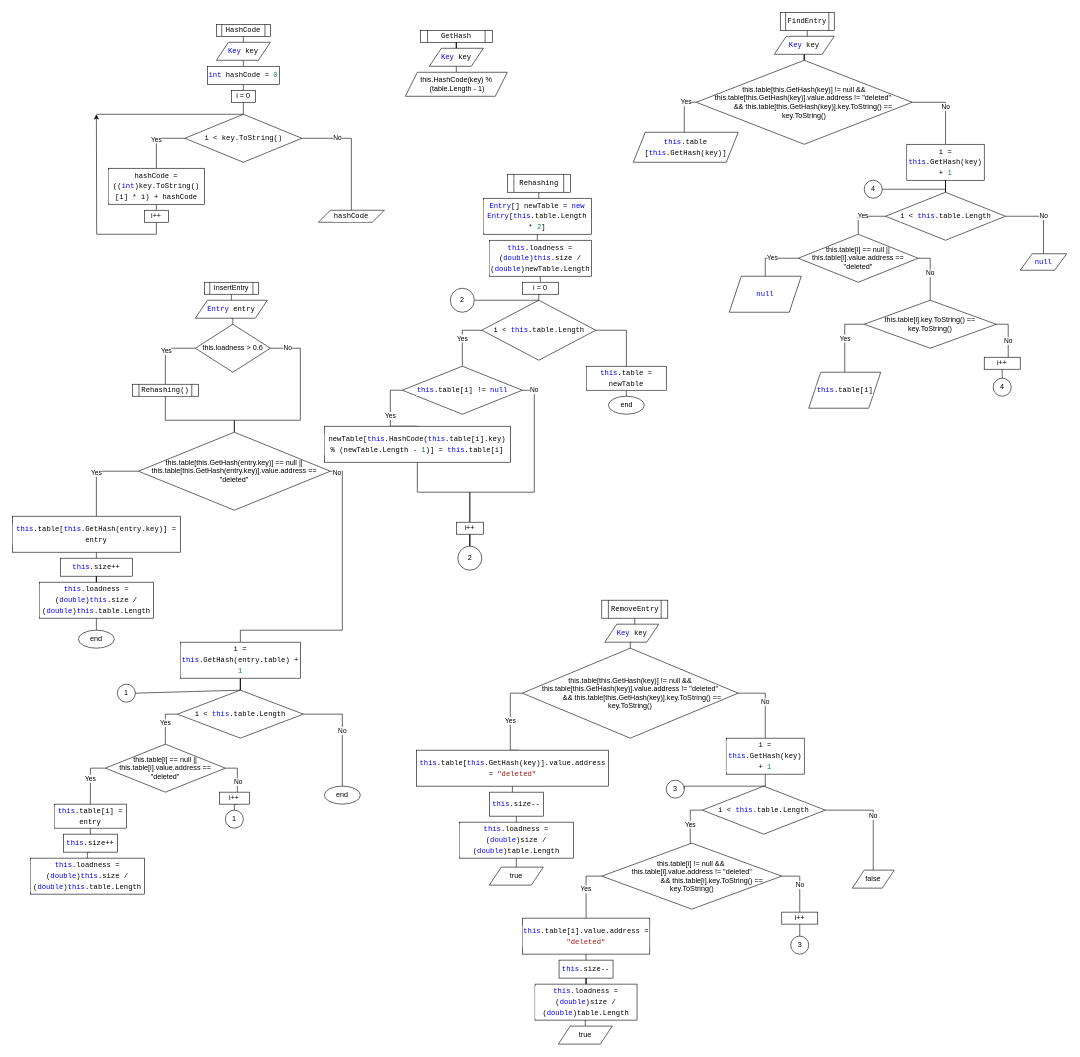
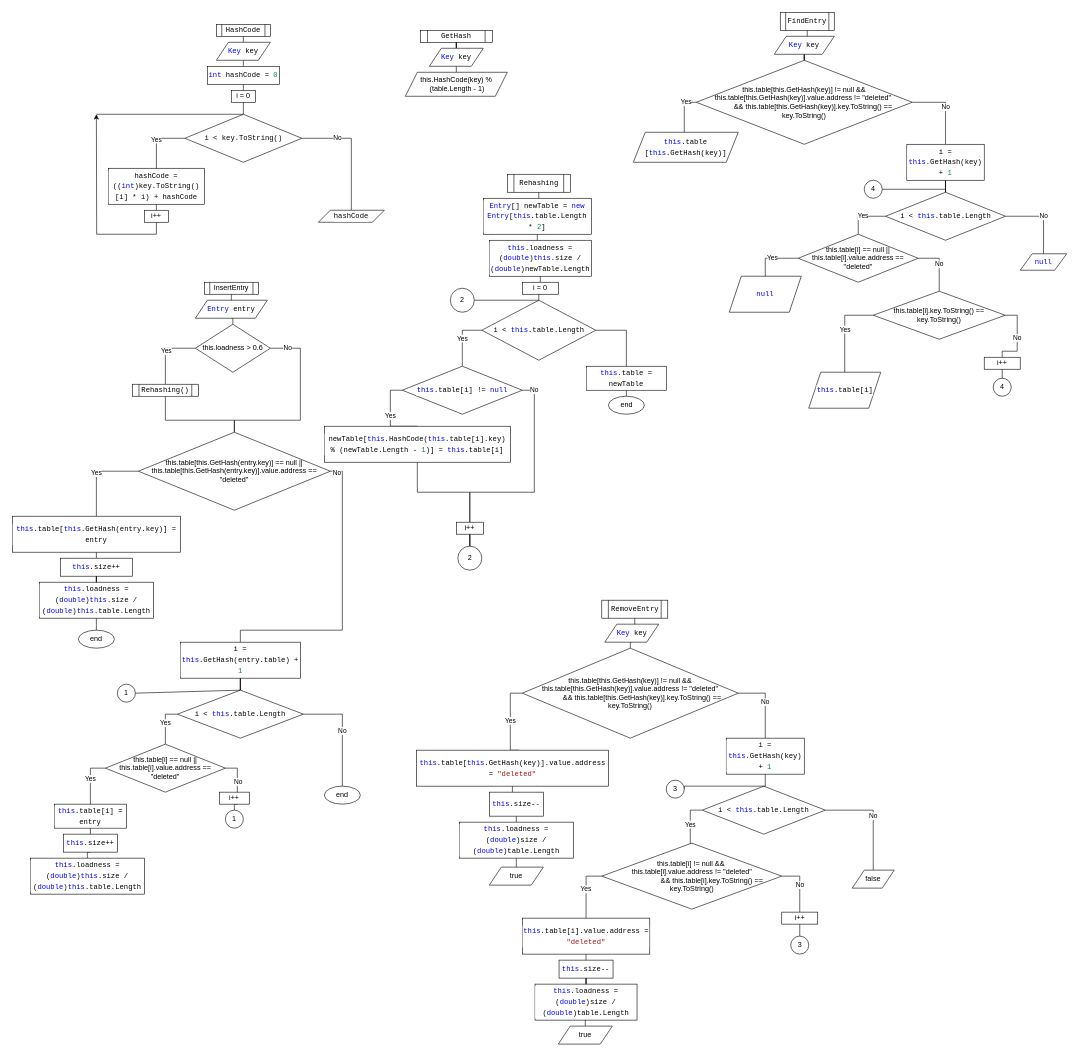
- <mxCell id="140" value="this.table[i].key.ToString() == key.ToString()" style="rhombus;whiteSpace=wrap;html=1;" vertex="1" parent="1"><mxGeometry x="1440" y="500" width="220" height="80" as="geometry" /></mxCell>
+ <mxCell id="140" value="this.table[i].key.ToString() == key.ToString()" style="rhombus;whiteSpace=wrap;html=1;" vertex="1" parent="1"><mxGeometry x="1455" y="485" width="220" height="80" as="geometry" /></mxCell>
